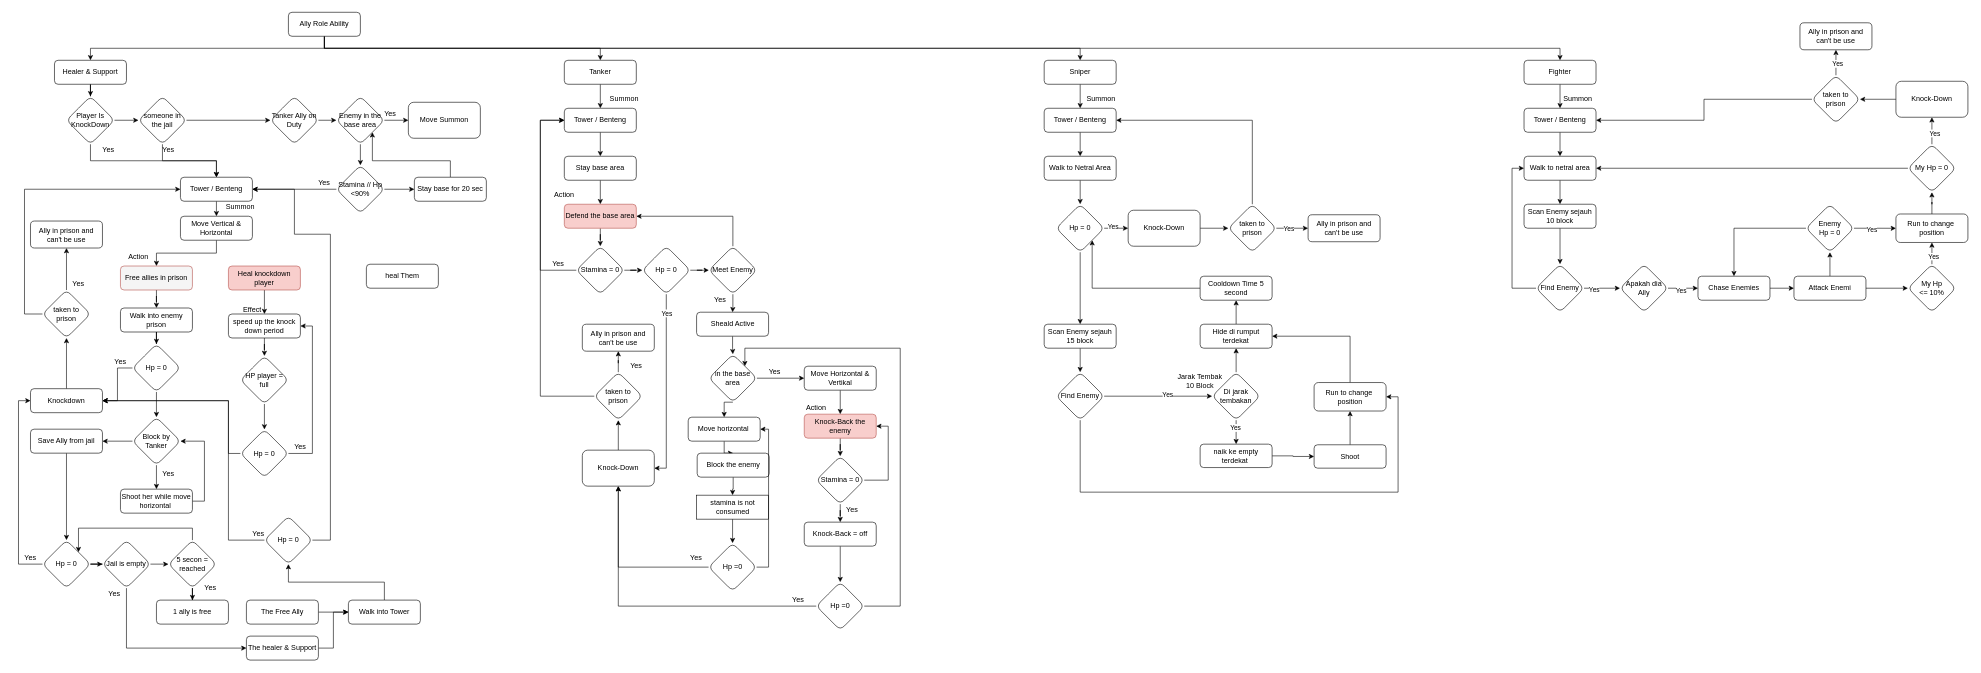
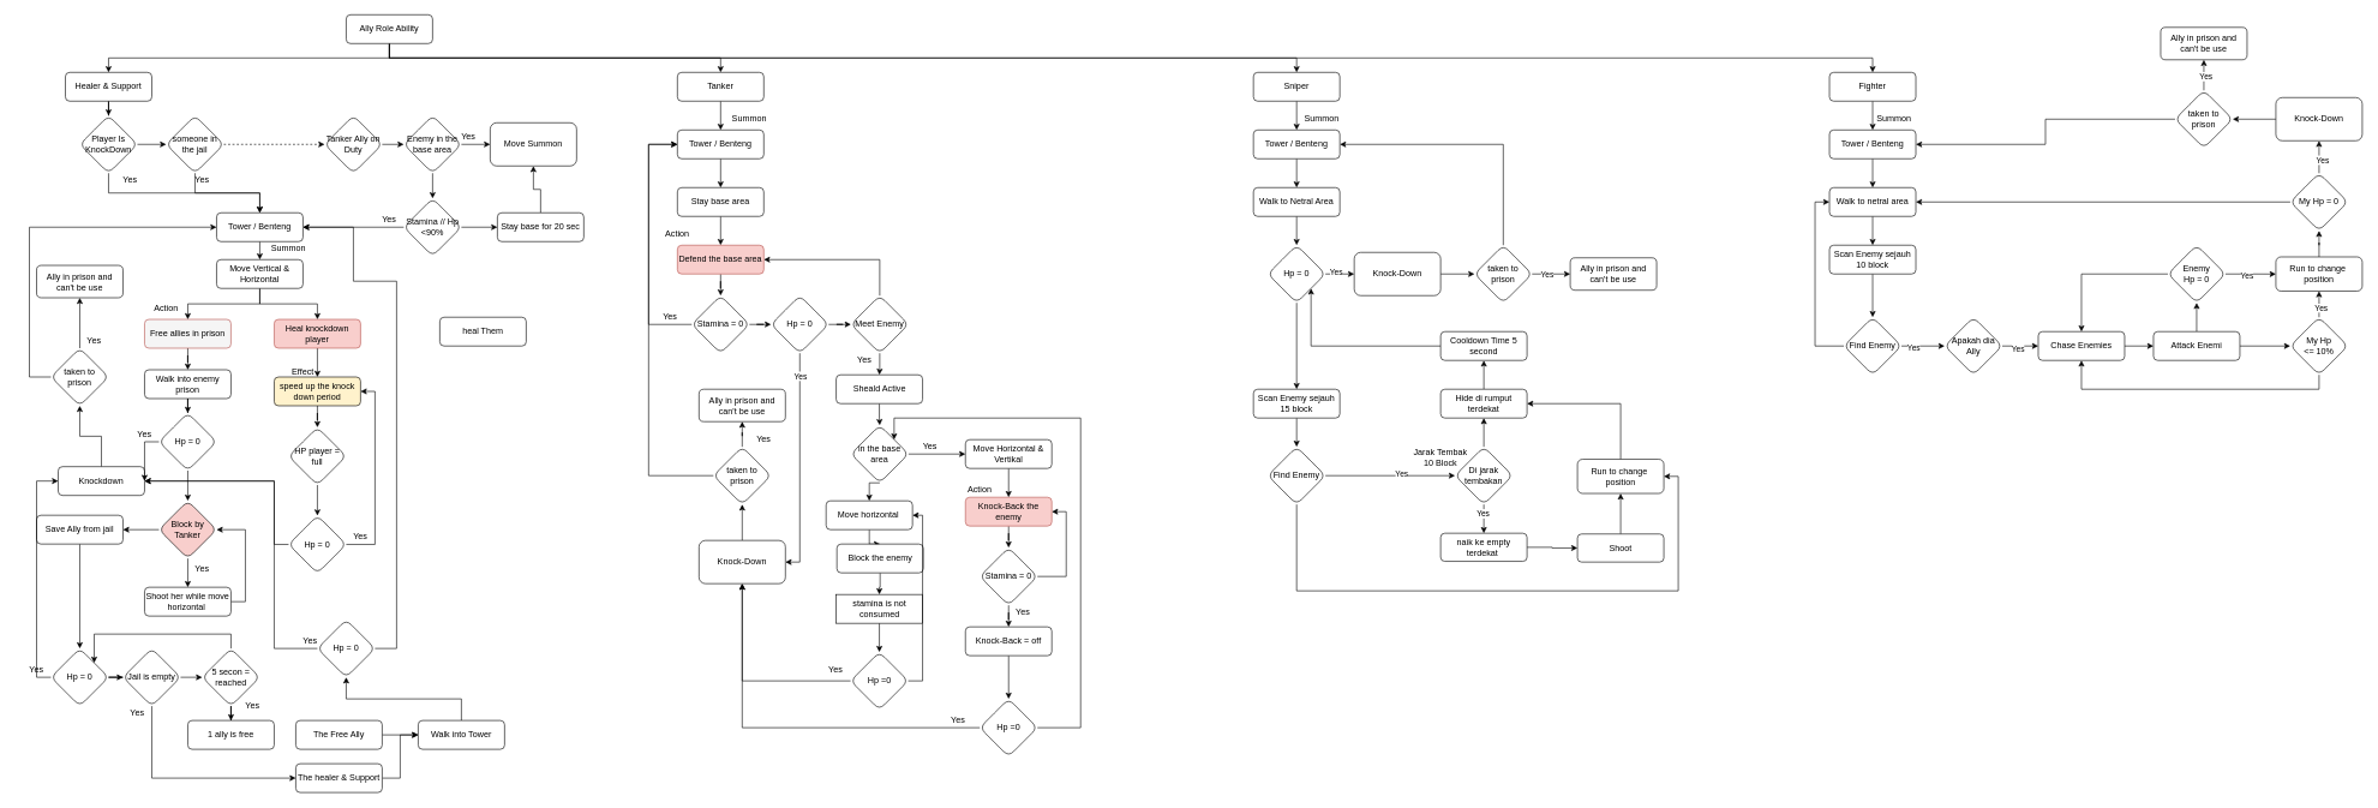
- <mxCell id="133" style="edgeStyle=orthogonalEdgeStyle;rounded=0;orthogonalLoop=1;jettySize=auto;html=1;exitX=1;exitY=0.5;exitDx=0;exitDy=0;entryX=0;entryY=0.5;entryDx=0;entryDy=0;" parent="1" source="134" target="142" edge="1"><mxGeometry relative="1" as="geometry" /></mxCell>
+ <mxCell id="133" style="edgeStyle=orthogonalEdgeStyle;rounded=0;orthogonalLoop=1;jettySize=auto;html=1;exitX=1;exitY=0.5;exitDx=0;exitDy=0;entryX=0;entryY=0.5;entryDx=0;entryDy=0;dashed=1;" parent="1" source="134" target="142" edge="1"><mxGeometry relative="1" as="geometry" /></mxCell>
- <mxCell id="149" style="edgeStyle=orthogonalEdgeStyle;rounded=0;orthogonalLoop=1;jettySize=auto;html=1;exitX=0.5;exitY=0;exitDx=0;exitDy=0;entryX=1;entryY=1;entryDx=0;entryDy=0;" parent="1" source="150" target="153" edge="1"><mxGeometry relative="1" as="geometry" /></mxCell>
+ <mxCell id="149" style="edgeStyle=orthogonalEdgeStyle;rounded=0;orthogonalLoop=1;jettySize=auto;html=1;exitX=0.5;exitY=0;exitDx=0;exitDy=0;" parent="1" source="150" target="154" edge="1"><mxGeometry relative="1" as="geometry" /></mxCell>
+ <mxCell id="23" style="edgeStyle=orthogonalEdgeStyle;rounded=0;orthogonalLoop=1;jettySize=auto;html=1;exitX=0.5;exitY=1;exitDx=0;exitDy=0;" parent="1" source="24" target="16" edge="1"><mxGeometry relative="1" as="geometry" /></mxCell>
+ <mxCell id="235" style="edgeStyle=orthogonalEdgeStyle;rounded=0;orthogonalLoop=1;jettySize=auto;html=1;exitX=0.5;exitY=1;exitDx=0;exitDy=0;entryX=0.5;entryY=1;entryDx=0;entryDy=0;" edge="1" parent="1" source="236" target="209"><mxGeometry relative="1" as="geometry" /></mxCell>
- <mxCell id="12" value="speed up the knock down period" style="rounded=1;whiteSpace=wrap;html=1;fontSize=12;glass=0;strokeWidth=1;shadow=0;" parent="1" vertex="1"><mxGeometry x="380" y="523" width="120" height="40" as="geometry" /></mxCell>
+ <mxCell id="12" value="speed up the knock down period" style="rounded=1;whiteSpace=wrap;html=1;fontSize=12;glass=0;strokeWidth=1;shadow=0;fillColor=#fff2cc;" parent="1" vertex="1"><mxGeometry x="380" y="523" width="120" height="40" as="geometry" /></mxCell>
- <mxCell id="31" value="Knockdown" style="rounded=1;whiteSpace=wrap;html=1;fontSize=12;glass=0;strokeWidth=1;shadow=0;" parent="1" vertex="1"><mxGeometry x="50" y="647.5" width="120" height="40" as="geometry" /></mxCell>
+ <mxCell id="31" value="Knockdown" style="rounded=1;whiteSpace=wrap;html=1;fontSize=12;glass=0;strokeWidth=1;shadow=0;" parent="1" vertex="1"><mxGeometry x="80" y="647.5" width="120" height="40" as="geometry" /></mxCell>
- <mxCell id="40" value="Block by Tanker" style="rhombus;whiteSpace=wrap;html=1;rounded=1;glass=0;strokeWidth=1;shadow=0;" parent="1" vertex="1"><mxGeometry x="220" y="695" width="80" height="80" as="geometry" /></mxCell>
+ <mxCell id="40" value="Block by Tanker" style="rhombus;whiteSpace=wrap;html=1;rounded=1;glass=0;strokeWidth=1;shadow=0;fillColor=#f8cecc;" parent="1" vertex="1"><mxGeometry x="220" y="695" width="80" height="80" as="geometry" /></mxCell>
